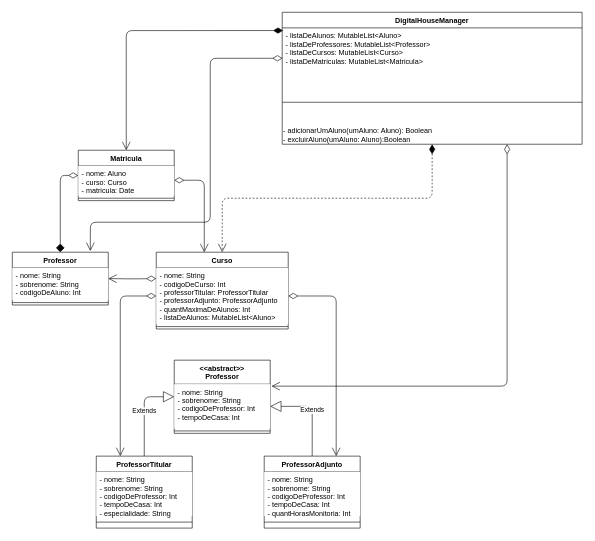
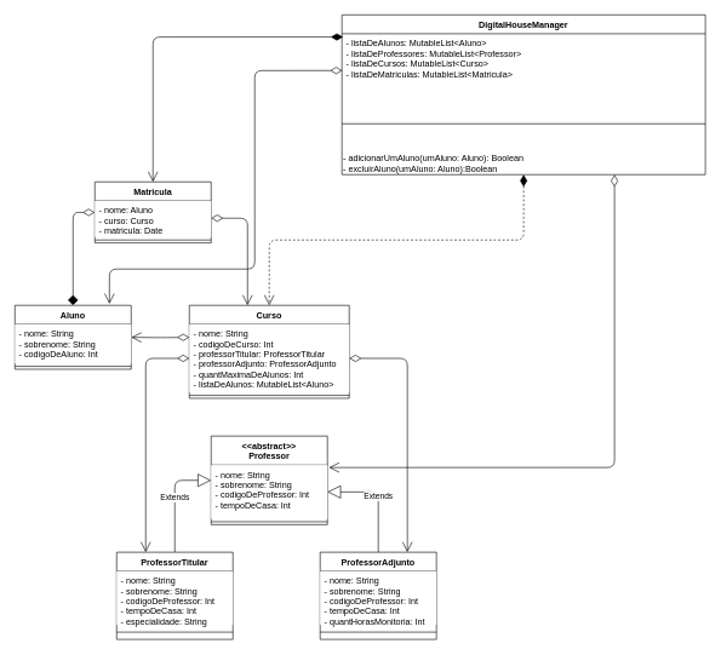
- <mxCell id="29" value="Professor" style="swimlane;fontStyle=1;align=center;verticalAlign=top;childLayout=stackLayout;horizontal=1;startSize=26;horizontalStack=0;resizeParent=1;resizeParentMax=0;resizeLast=0;collapsible=1;marginBottom=0;" parent="1" vertex="1"><mxGeometry x="20" y="420" width="160" height="88" as="geometry" /></mxCell>
+ <mxCell id="29" value="Aluno" style="swimlane;fontStyle=1;align=center;verticalAlign=top;childLayout=stackLayout;horizontal=1;startSize=26;horizontalStack=0;resizeParent=1;resizeParentMax=0;resizeLast=0;collapsible=1;marginBottom=0;" parent="1" vertex="1"><mxGeometry x="20" y="420" width="160" height="88" as="geometry" /></mxCell>
